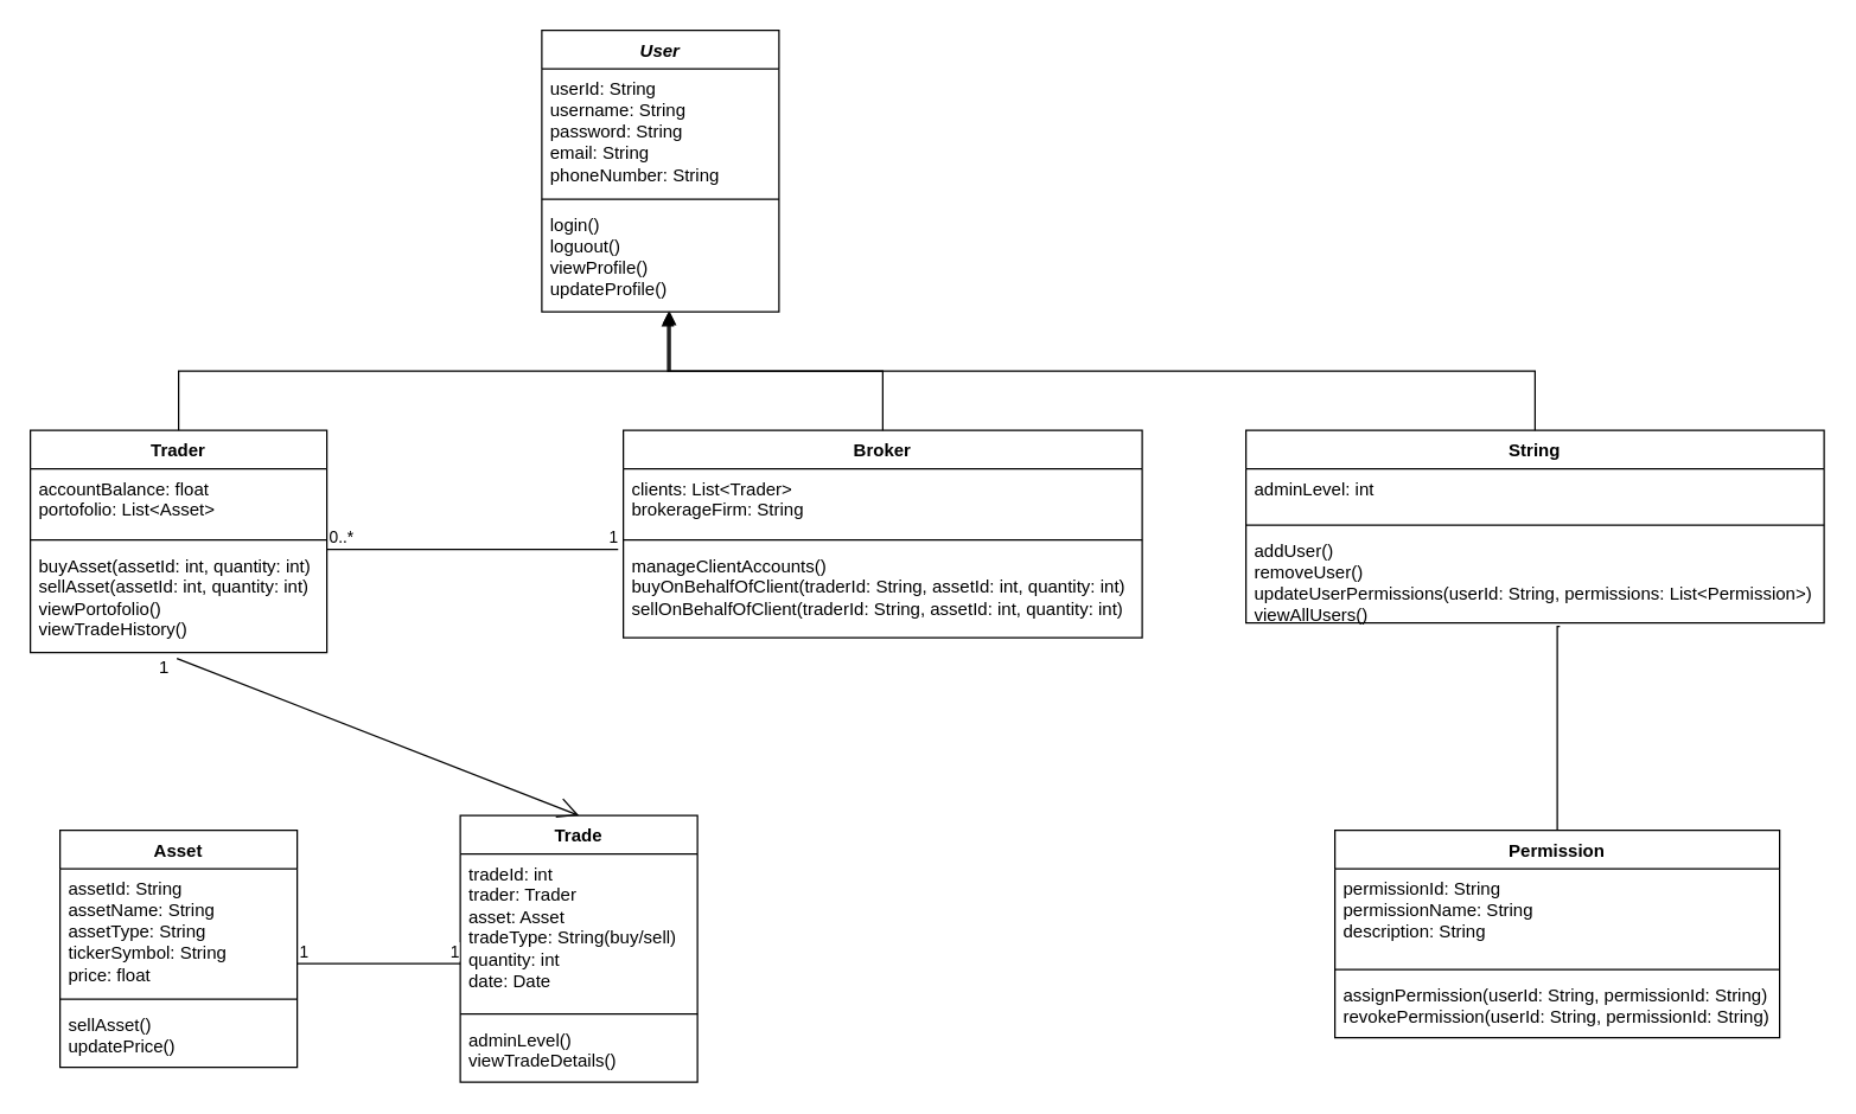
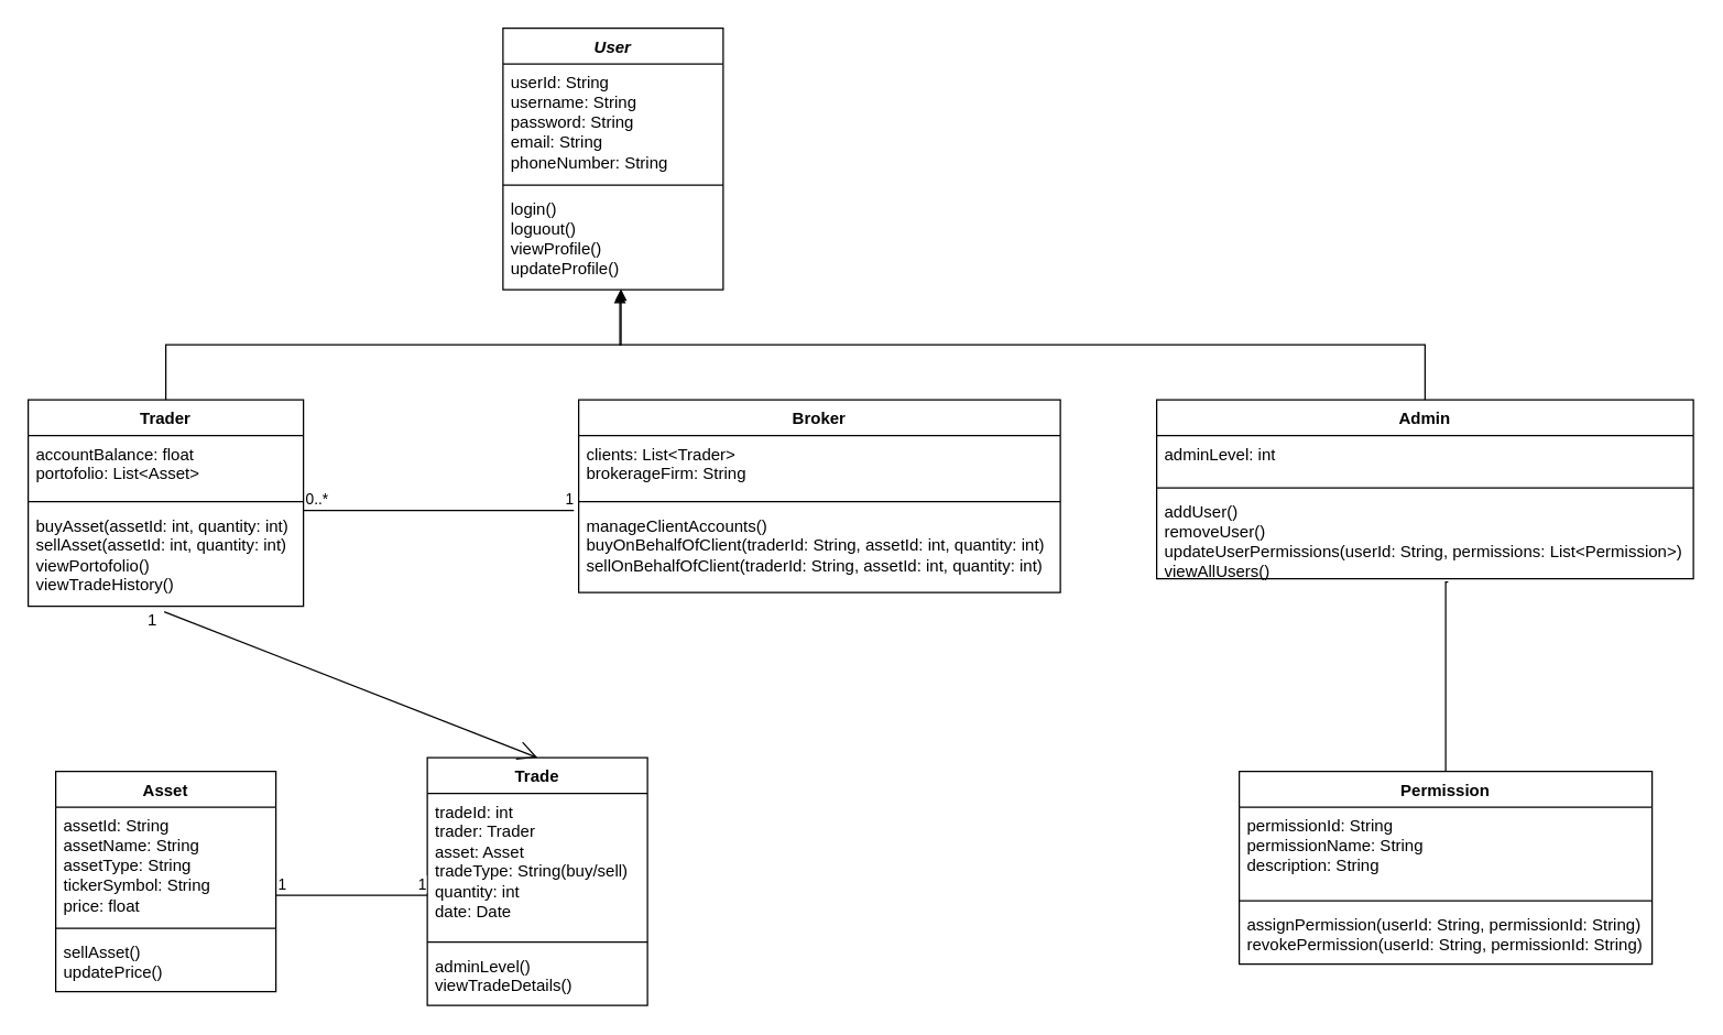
- <mxCell id="15" value="" style="html=1;verticalAlign=bottom;endArrow=block;edgeStyle=elbowEdgeStyle;elbow=vertical;curved=0;rounded=0;entryX=0.541;entryY=1.006;entryDx=0;entryDy=0;entryPerimeter=0;exitX=0.5;exitY=0;exitDx=0;exitDy=0;" edge="1" parent="1" source="11" target="5"><mxGeometry width="80" relative="1" as="geometry"><mxPoint x="240" y="300" as="sourcePoint" /><mxPoint x="461" y="220" as="targetPoint" /></mxGeometry></mxCell>
- <mxCell id="16" value="String" style="swimlane;fontStyle=1;align=center;verticalAlign=top;childLayout=stackLayout;horizontal=1;startSize=26;horizontalStack=0;resizeParent=1;resizeParentMax=0;resizeLast=0;collapsible=1;marginBottom=0;whiteSpace=wrap;html=1;" vertex="1" parent="1"><mxGeometry x="840" y="290" width="390" height="130" as="geometry" /></mxCell>
+ <mxCell id="16" value="Admin" style="swimlane;fontStyle=1;align=center;verticalAlign=top;childLayout=stackLayout;horizontal=1;startSize=26;horizontalStack=0;resizeParent=1;resizeParentMax=0;resizeLast=0;collapsible=1;marginBottom=0;whiteSpace=wrap;html=1;" vertex="1" parent="1"><mxGeometry x="840" y="290" width="390" height="130" as="geometry" /></mxCell>
